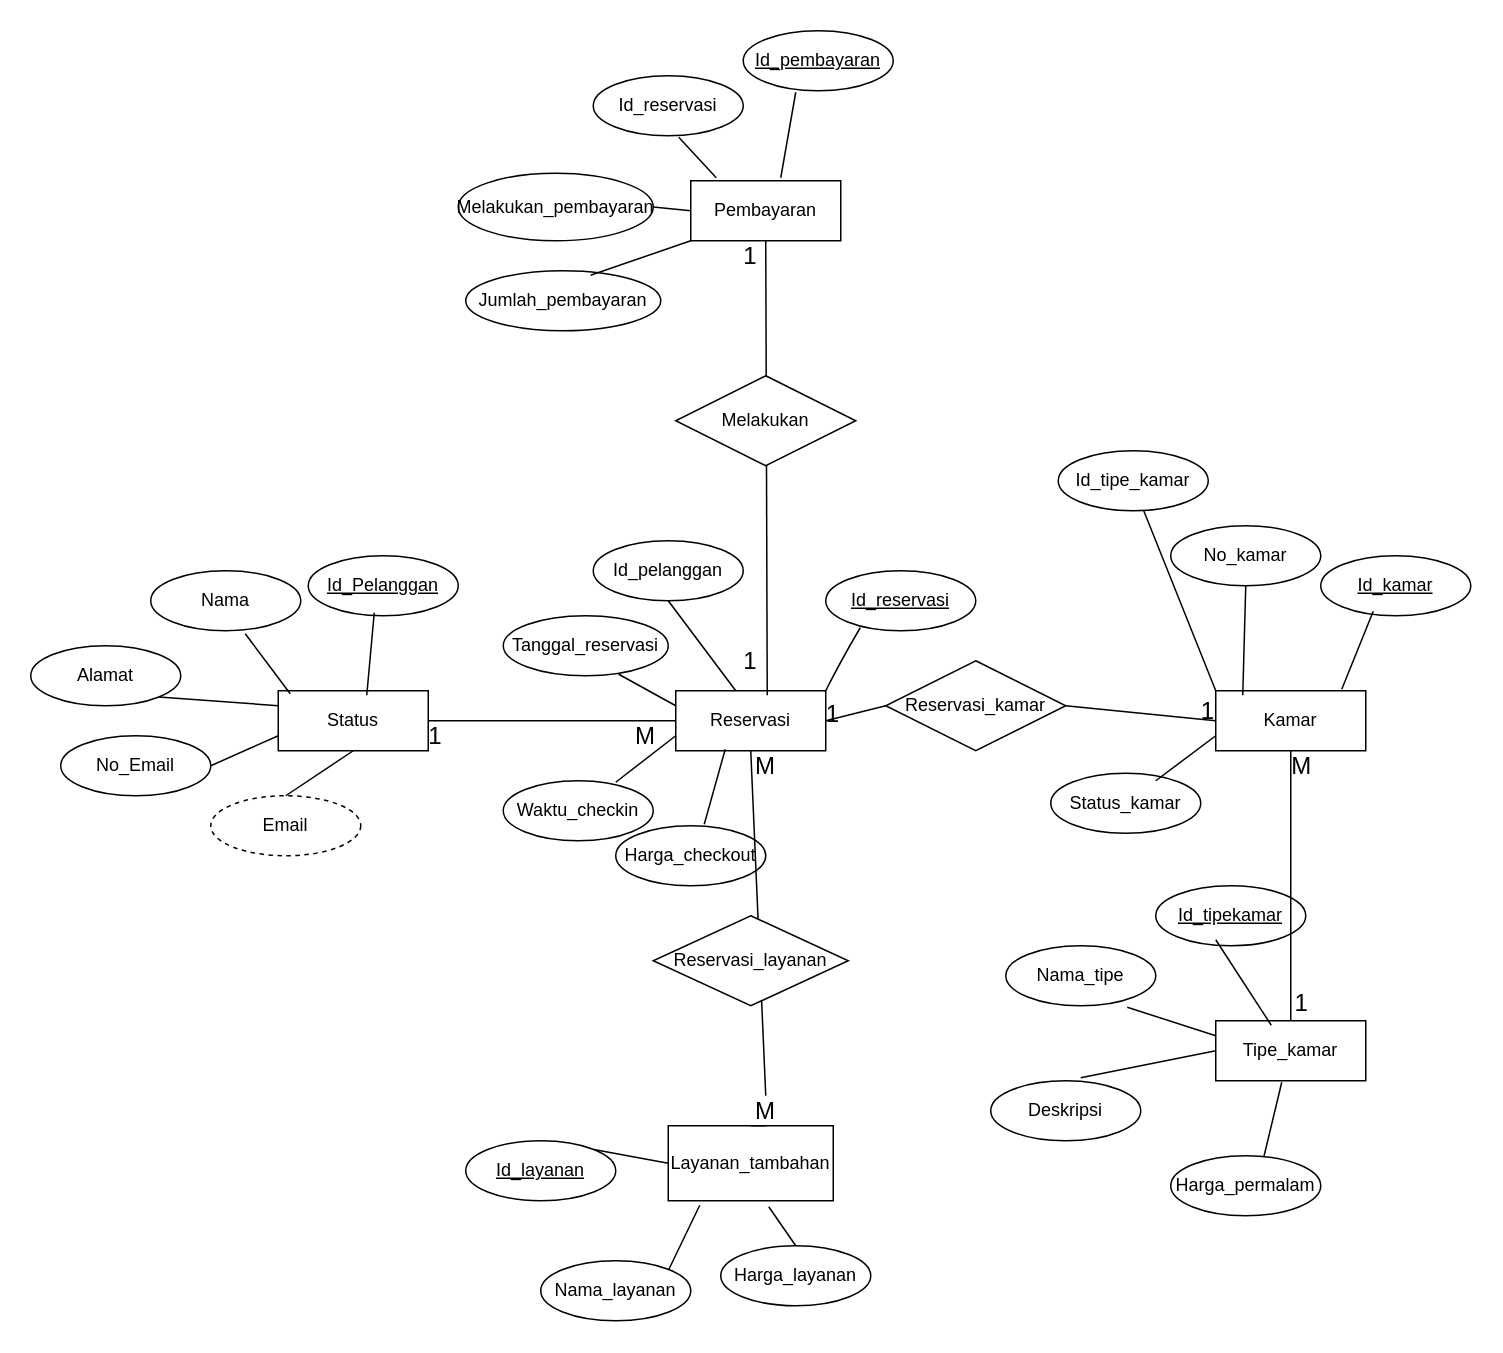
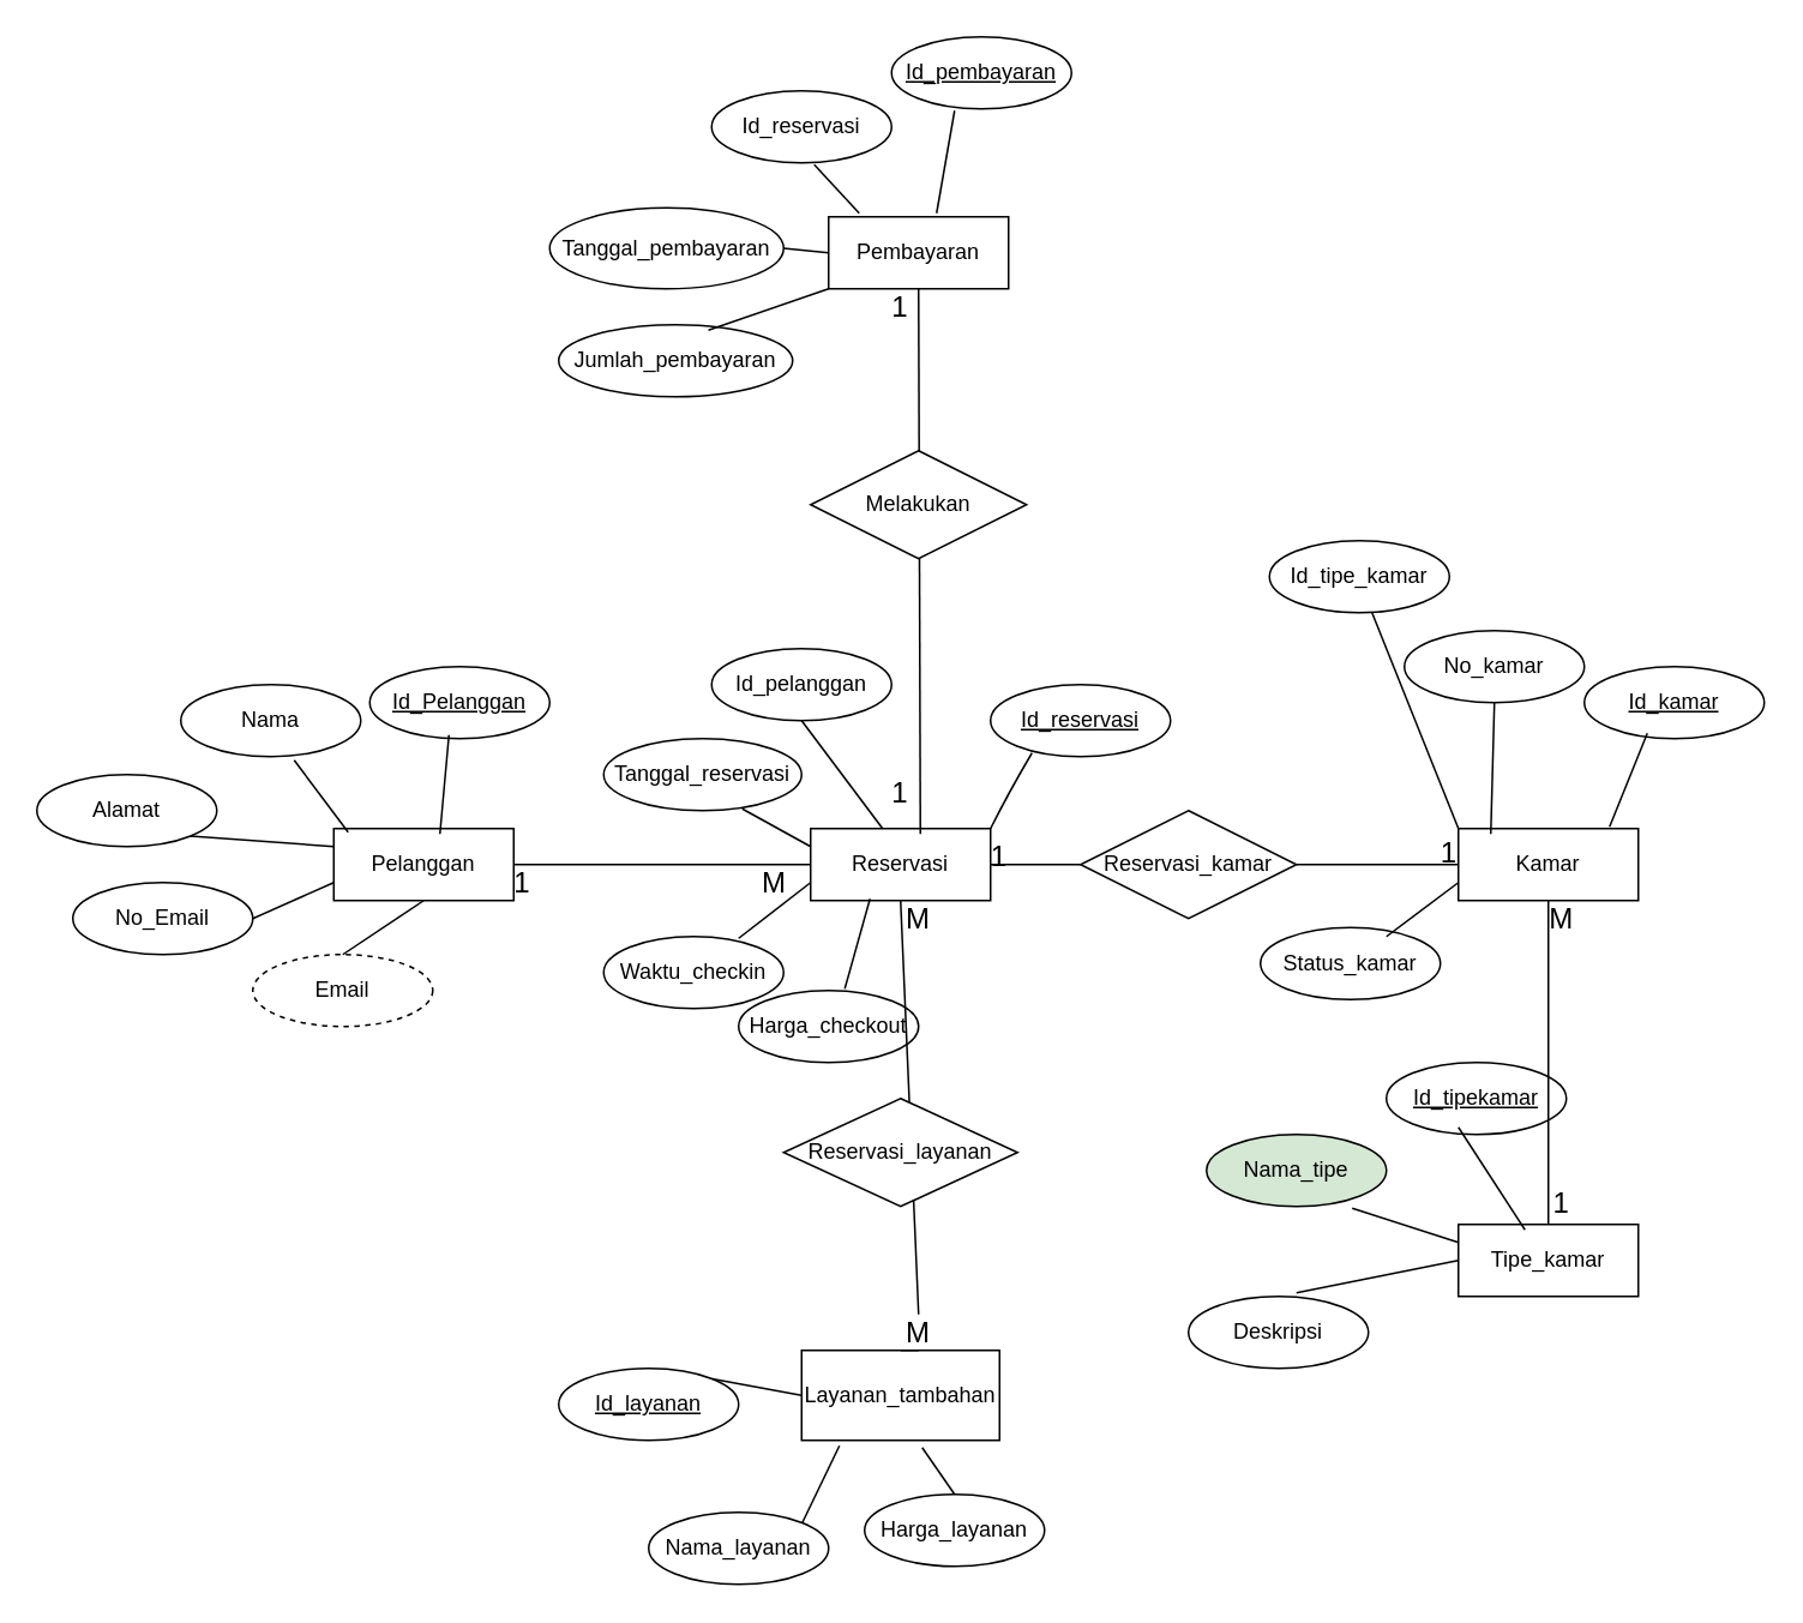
- <mxCell id="71" value="Melakukan_pembayaran" style="ellipse;whiteSpace=wrap;html=1;align=center;" vertex="1" parent="1"><mxGeometry x="305" y="115" width="130" height="45" as="geometry" /></mxCell>
+ <mxCell id="71" value="Tanggal_pembayaran" style="ellipse;whiteSpace=wrap;html=1;align=center;" vertex="1" parent="1"><mxGeometry x="305" y="115" width="130" height="45" as="geometry" /></mxCell>
- <mxCell id="69" value="Reservasi_kamar" style="shape=rhombus;perimeter=rhombusPerimeter;whiteSpace=wrap;html=1;align=center;" vertex="1" parent="1"><mxGeometry x="590" y="440" width="120" height="60" as="geometry" /></mxCell>
+ <mxCell id="69" value="Reservasi_kamar" style="shape=rhombus;perimeter=rhombusPerimeter;whiteSpace=wrap;html=1;align=center;" vertex="1" parent="1"><mxGeometry x="600" y="450" width="120" height="60" as="geometry" /></mxCell>
- <mxCell id="7" value="Status" style="whiteSpace=wrap;html=1;align=center;" vertex="1" parent="1"><mxGeometry x="185" width="100" height="40" as="geometry" y="460" /></mxCell>
+ <mxCell id="7" value="Pelanggan" style="whiteSpace=wrap;html=1;align=center;" vertex="1" parent="1"><mxGeometry x="185" width="100" height="40" as="geometry" y="460" /></mxCell>
- <mxCell id="15" value="Nama_tipe" style="ellipse;whiteSpace=wrap;html=1;align=center;" vertex="1" parent="1"><mxGeometry x="670" y="630" width="100" height="40" as="geometry" /></mxCell>
+ <mxCell id="15" value="Nama_tipe" style="ellipse;whiteSpace=wrap;html=1;align=center;fillColor=#d5e8d4;" vertex="1" parent="1"><mxGeometry x="670" y="630" width="100" height="40" as="geometry" /></mxCell>
- <mxCell id="54" value="" style="endArrow=none;html=1;rounded=0;fontSize=12;startSize=8;endSize=8;curved=1;entryX=0.44;entryY=1.025;entryDx=0;entryDy=0;entryPerimeter=0;exitX=0.62;exitY=0.025;exitDx=0;exitDy=0;exitPerimeter=0;" edge="1" parent="1" source="13" target="6"><mxGeometry width="50" height="50" relative="1" as="geometry"><mxPoint x="200" y="680" as="sourcePoint" /><mxPoint x="250" y="630" as="targetPoint" /></mxGeometry></mxCell>
- <mxCell id="13" value="Harga_permalam" style="ellipse;whiteSpace=wrap;html=1;align=center;" vertex="1" parent="1"><mxGeometry x="780" y="770" width="100" height="40" as="geometry" /></mxCell>
